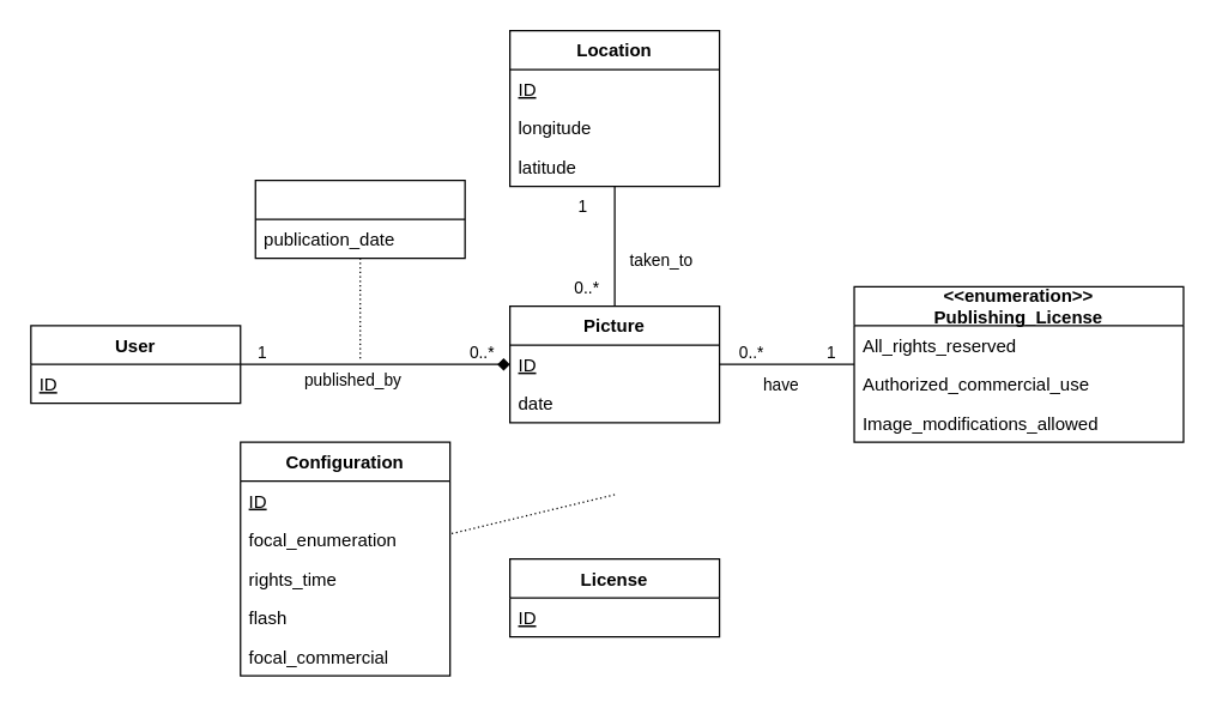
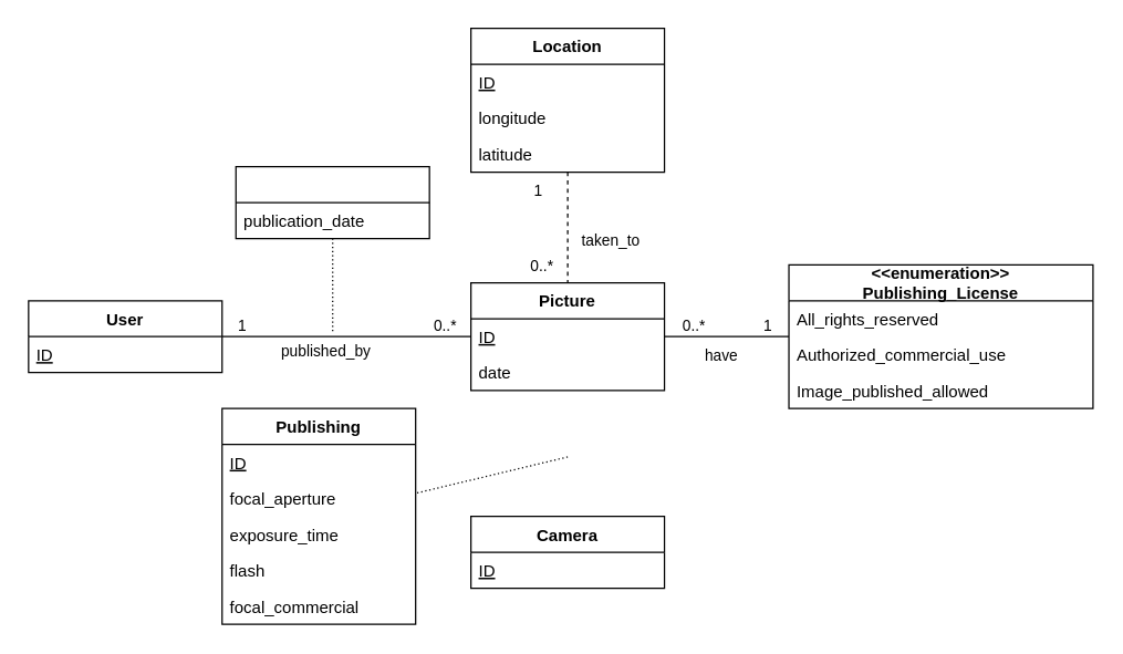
- <mxCell id="9" value="" style="endArrow=none;html=1;edgeStyle=orthogonalEdgeStyle;" parent="1" source="22" target="17" edge="1"><mxGeometry relative="1" as="geometry"><mxPoint x="350" y="150" as="sourcePoint" /><mxPoint x="530" y="150" as="targetPoint" /></mxGeometry></mxCell>
+ <mxCell id="9" value="" style="endArrow=none;html=1;edgeStyle=orthogonalEdgeStyle;dashed=1;" parent="1" source="22" target="17" edge="1"><mxGeometry relative="1" as="geometry"><mxPoint x="350" y="150" as="sourcePoint" /><mxPoint x="530" y="150" as="targetPoint" /></mxGeometry></mxCell>
- <mxCell id="2" value="" style="endArrow=diamond;html=1;edgeStyle=orthogonalEdgeStyle;" parent="1" source="26" target="17" edge="1"><mxGeometry relative="1" as="geometry"><mxPoint x="270" y="226" as="sourcePoint" /><mxPoint x="490" y="230" as="targetPoint" /></mxGeometry></mxCell>
+ <mxCell id="2" value="" style="endArrow=none;html=1;edgeStyle=orthogonalEdgeStyle;" parent="1" source="26" target="17" edge="1"><mxGeometry relative="1" as="geometry"><mxPoint x="270" y="226" as="sourcePoint" /><mxPoint x="490" y="230" as="targetPoint" /></mxGeometry></mxCell>
- <mxCell id="39" value="Image_modifications_allowed" style="text;strokeColor=none;fillColor=none;align=left;verticalAlign=top;spacingLeft=4;spacingRight=4;overflow=hidden;rotatable=0;points=[[0,0.5],[1,0.5]];portConstraint=eastwest;" parent="36" vertex="1"><mxGeometry y="78" width="220" height="26" as="geometry" /></mxCell>
+ <mxCell id="39" value="Image_published_allowed" style="text;strokeColor=none;fillColor=none;align=left;verticalAlign=top;spacingLeft=4;spacingRight=4;overflow=hidden;rotatable=0;points=[[0,0.5],[1,0.5]];portConstraint=eastwest;" parent="36" vertex="1"><mxGeometry y="78" width="220" height="26" as="geometry" /></mxCell>
- <mxCell id="28" value="Configuration" style="swimlane;fontStyle=1;childLayout=stackLayout;horizontal=1;startSize=26;fillColor=none;horizontalStack=0;resizeParent=1;resizeParentMax=0;resizeLast=0;collapsible=1;marginBottom=0;" parent="1" vertex="1"><mxGeometry x="160" y="295" width="140" height="156" as="geometry" /></mxCell>
+ <mxCell id="28" value="Publishing" style="swimlane;fontStyle=1;childLayout=stackLayout;horizontal=1;startSize=26;fillColor=none;horizontalStack=0;resizeParent=1;resizeParentMax=0;resizeLast=0;collapsible=1;marginBottom=0;" parent="1" vertex="1"><mxGeometry x="160" y="295" width="140" height="156" as="geometry" /></mxCell>
- <mxCell id="30" value="focal_enumeration" style="text;strokeColor=none;fillColor=none;align=left;verticalAlign=top;spacingLeft=4;spacingRight=4;overflow=hidden;rotatable=0;points=[[0,0.5],[1,0.5]];portConstraint=eastwest;" parent="28" vertex="1"><mxGeometry y="52" width="140" height="26" as="geometry" /></mxCell>
+ <mxCell id="30" value="focal_aperture" style="text;strokeColor=none;fillColor=none;align=left;verticalAlign=top;spacingLeft=4;spacingRight=4;overflow=hidden;rotatable=0;points=[[0,0.5],[1,0.5]];portConstraint=eastwest;" parent="28" vertex="1"><mxGeometry y="52" width="140" height="26" as="geometry" /></mxCell>
- <mxCell id="31" value="rights_time" style="text;strokeColor=none;fillColor=none;align=left;verticalAlign=top;spacingLeft=4;spacingRight=4;overflow=hidden;rotatable=0;points=[[0,0.5],[1,0.5]];portConstraint=eastwest;" parent="28" vertex="1"><mxGeometry y="78" width="140" height="26" as="geometry" /></mxCell>
+ <mxCell id="31" value="exposure_time" style="text;strokeColor=none;fillColor=none;align=left;verticalAlign=top;spacingLeft=4;spacingRight=4;overflow=hidden;rotatable=0;points=[[0,0.5],[1,0.5]];portConstraint=eastwest;" parent="28" vertex="1"><mxGeometry y="78" width="140" height="26" as="geometry" /></mxCell>
- <mxCell id="34" value="License" style="swimlane;fontStyle=1;childLayout=stackLayout;horizontal=1;startSize=26;fillColor=none;horizontalStack=0;resizeParent=1;resizeParentMax=0;resizeLast=0;collapsible=1;marginBottom=0;" parent="1" vertex="1"><mxGeometry x="340" y="373" width="140" height="52" as="geometry" /></mxCell>
+ <mxCell id="34" value="Camera" style="swimlane;fontStyle=1;childLayout=stackLayout;horizontal=1;startSize=26;fillColor=none;horizontalStack=0;resizeParent=1;resizeParentMax=0;resizeLast=0;collapsible=1;marginBottom=0;" parent="1" vertex="1"><mxGeometry x="340" y="373" width="140" height="52" as="geometry" /></mxCell>
